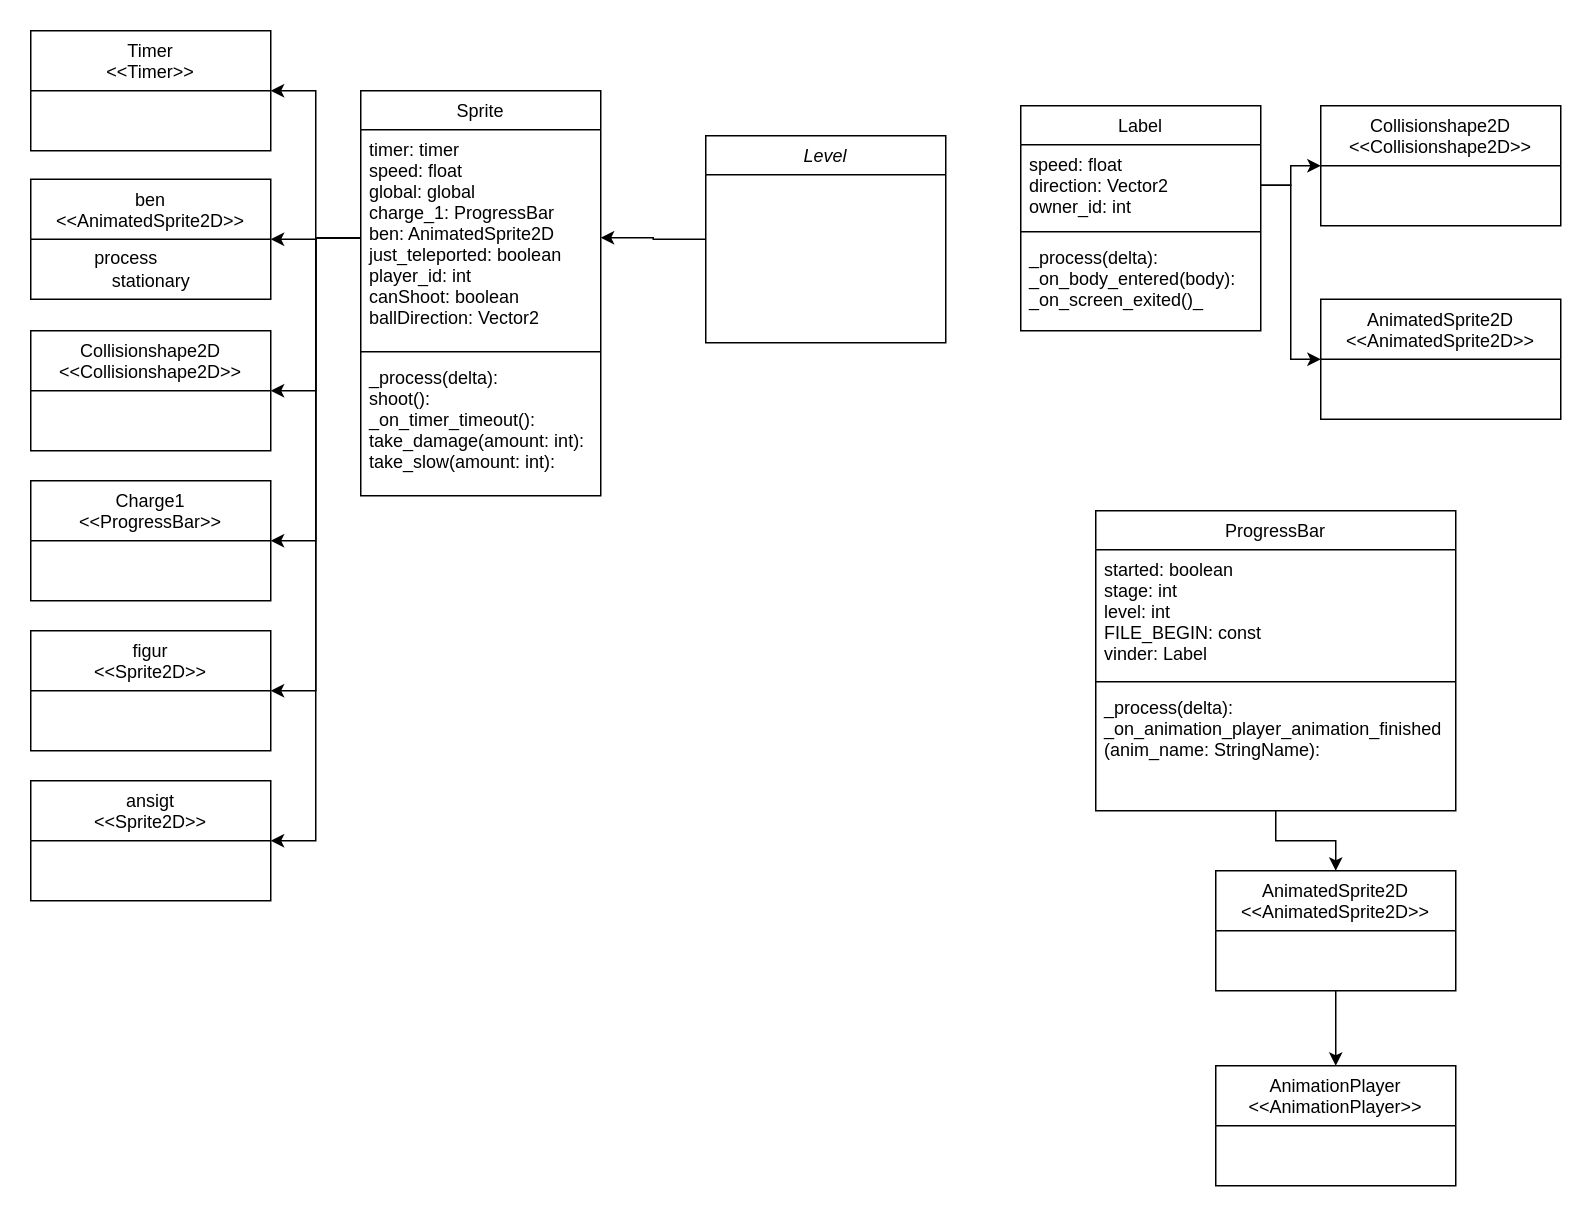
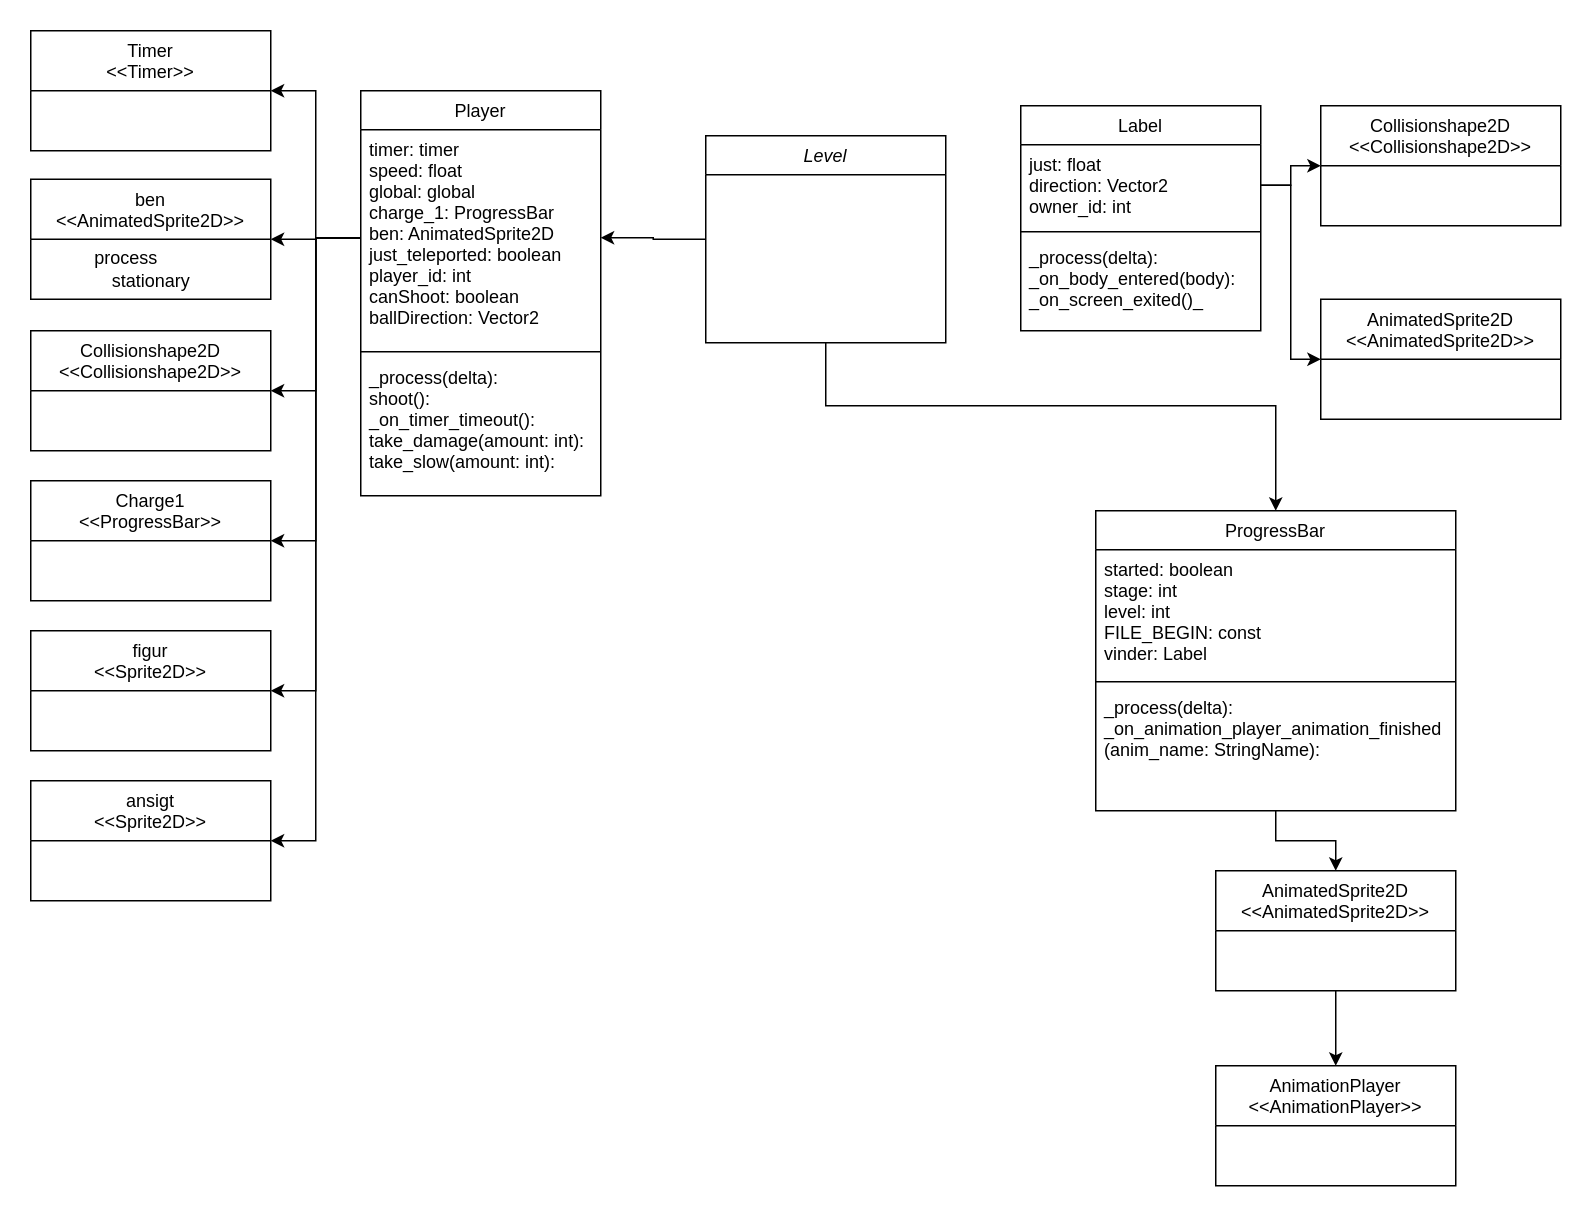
- <mxCell id="9" value="Sprite" style="swimlane;fontStyle=0;align=center;verticalAlign=top;childLayout=stackLayout;horizontal=1;startSize=26;horizontalStack=0;resizeParent=1;resizeLast=0;collapsible=1;marginBottom=0;rounded=0;shadow=0;strokeWidth=1;" parent="1" vertex="1"><mxGeometry x="240" y="60" width="160" height="270" as="geometry"><mxRectangle x="130" y="380" width="160" height="26" as="alternateBounds" /></mxGeometry></mxCell>
+ <mxCell id="9" value="Player" style="swimlane;fontStyle=0;align=center;verticalAlign=top;childLayout=stackLayout;horizontal=1;startSize=26;horizontalStack=0;resizeParent=1;resizeLast=0;collapsible=1;marginBottom=0;rounded=0;shadow=0;strokeWidth=1;" parent="1" vertex="1"><mxGeometry x="240" y="60" width="160" height="270" as="geometry"><mxRectangle x="130" y="380" width="160" height="26" as="alternateBounds" /></mxGeometry></mxCell>
- <mxCell id="6" value="speed: float&#10;direction: Vector2&#10;owner_id: int" style="text;align=left;verticalAlign=top;spacingLeft=4;spacingRight=4;overflow=hidden;rotatable=0;points=[[0,0.5],[1,0.5]];portConstraint=eastwest;" parent="5" vertex="1"><mxGeometry y="26" width="160" height="54" as="geometry" /></mxCell>
+ <mxCell id="6" value="just: float&#10;direction: Vector2&#10;owner_id: int" style="text;align=left;verticalAlign=top;spacingLeft=4;spacingRight=4;overflow=hidden;rotatable=0;points=[[0,0.5],[1,0.5]];portConstraint=eastwest;" parent="5" vertex="1"><mxGeometry y="26" width="160" height="54" as="geometry" /></mxCell>
+ <mxCell id="3" style="edgeStyle=orthogonalEdgeStyle;rounded=0;orthogonalLoop=1;jettySize=auto;html=1;entryX=0.5;entryY=0;entryDx=0;entryDy=0;" parent="1" source="4" target="31" edge="1"><mxGeometry relative="1" as="geometry"><Array as="points"><mxPoint x="550" y="270" /><mxPoint x="850" y="270" /></Array></mxGeometry></mxCell>
